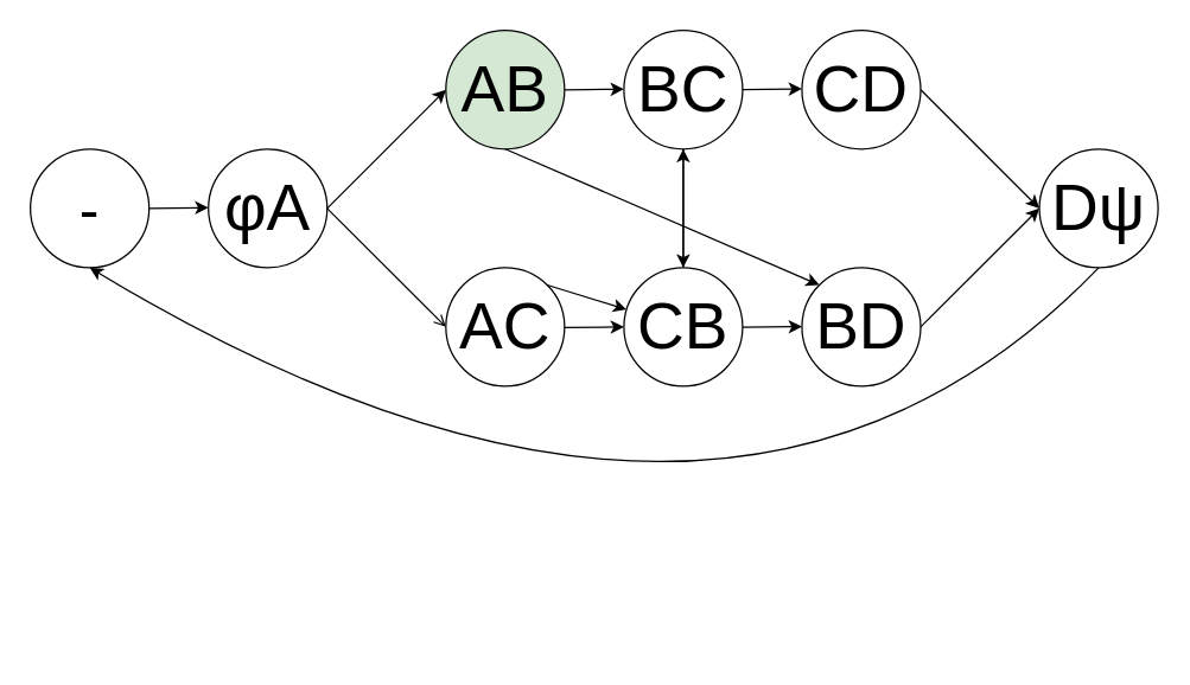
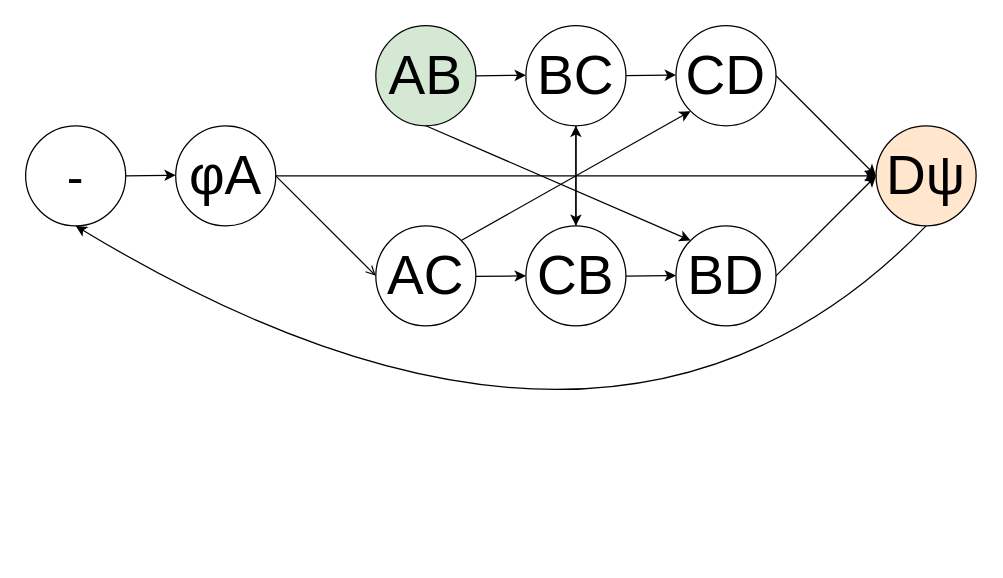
- <mxCell id="4" value="" style="endArrow=classic;html=1;rounded=0;curved=1;entryX=0;entryY=0.5;entryDx=0;entryDy=0;exitX=1;exitY=0.5;exitDx=0;exitDy=0;" edge="1" parent="1" source="3" target="2"><mxGeometry width="50" height="50" relative="1" as="geometry"><mxPoint x="220" y="140" as="sourcePoint" /><mxPoint x="290" y="150" as="targetPoint" /></mxGeometry></mxCell>
+ <mxCell id="4" value="" style="endArrow=classic;html=1;rounded=0;curved=1;exitX=1;exitY=0.5;exitDx=0;exitDy=0;" edge="1" parent="1" source="3" target="10"><mxGeometry width="50" height="50" relative="1" as="geometry"><mxPoint x="220" y="140" as="sourcePoint" /><mxPoint x="290" y="150" as="targetPoint" /></mxGeometry></mxCell>
- <mxCell id="10" value="Dψ" style="ellipse;whiteSpace=wrap;html=1;aspect=fixed;fontSize=44;" vertex="1" parent="1"><mxGeometry x="700" y="100" width="80" height="80" as="geometry" /></mxCell>
+ <mxCell id="10" value="Dψ" style="ellipse;whiteSpace=wrap;html=1;aspect=fixed;fontSize=44;fillColor=#ffe6cc;" vertex="1" parent="1"><mxGeometry x="700" y="100" width="80" height="80" as="geometry" /></mxCell>
- <mxCell id="23" value="" style="endArrow=classic;html=1;rounded=0;curved=1;exitX=1;exitY=0;exitDx=0;exitDy=0;" edge="1" parent="1" source="6" target="16"><mxGeometry width="50" height="50" relative="1" as="geometry"><mxPoint x="630" y="230" as="sourcePoint" /><mxPoint x="710" y="150" as="targetPoint" /></mxGeometry></mxCell>
+ <mxCell id="23" value="" style="endArrow=classic;html=1;rounded=0;curved=1;entryX=0;entryY=1;entryDx=0;entryDy=0;exitX=1;exitY=0;exitDx=0;exitDy=0;" edge="1" parent="1" source="6" target="7"><mxGeometry width="50" height="50" relative="1" as="geometry"><mxPoint x="630" y="230" as="sourcePoint" /><mxPoint x="710" y="150" as="targetPoint" /></mxGeometry></mxCell>
